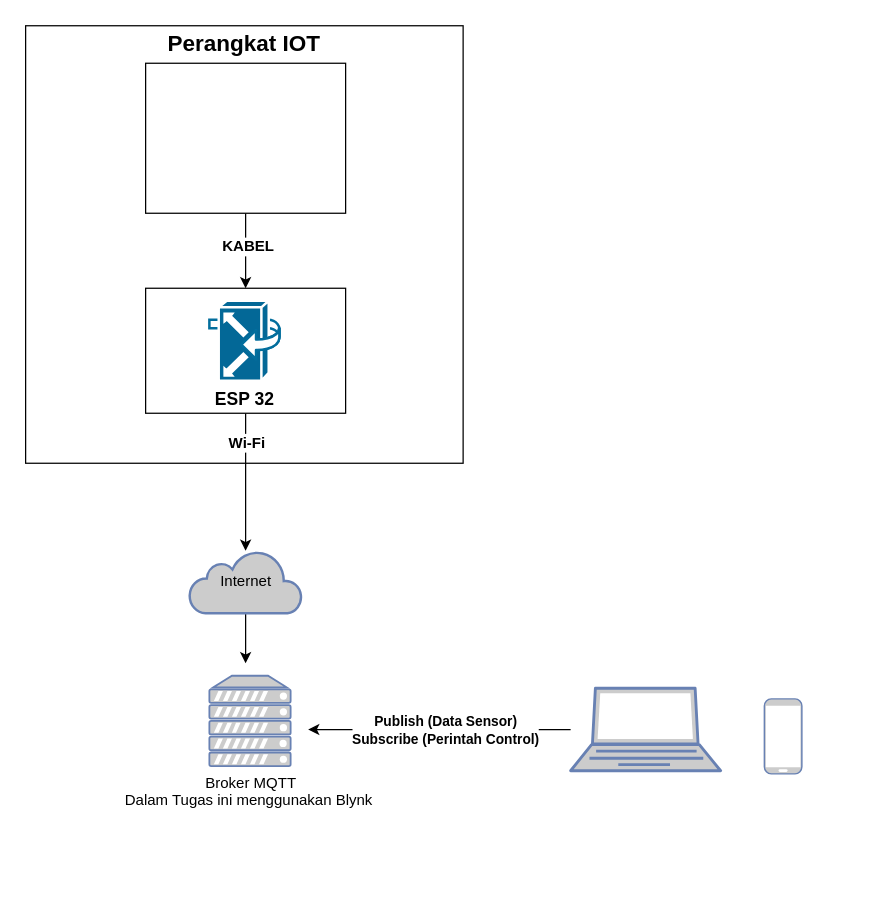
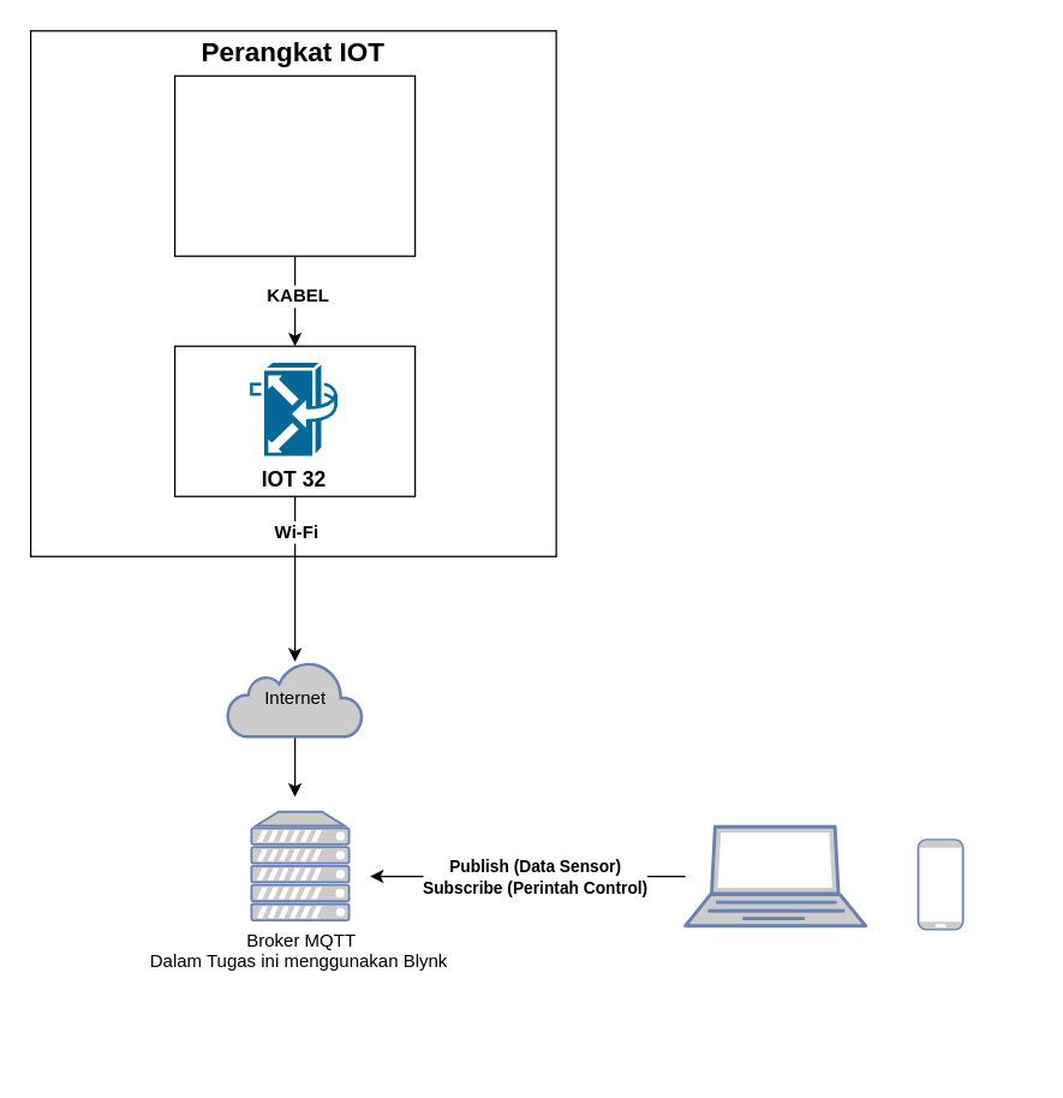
- <mxCell id="9" value="&lt;font style=&quot;font-size: 14px;&quot;&gt;&lt;b&gt;ESP 32&lt;/b&gt;&lt;/font&gt;" style="shape=mxgraph.cisco.misc.mcu;html=1;pointerEvents=1;dashed=0;fillColor=#036897;strokeColor=#ffffff;strokeWidth=2;verticalLabelPosition=bottom;verticalAlign=top;align=center;outlineConnect=0;" parent="1" vertex="1"><mxGeometry x="167" y="240" width="56" height="64" as="geometry" /></mxCell>
+ <mxCell id="9" value="&lt;font style=&quot;font-size: 14px;&quot;&gt;&lt;b&gt;IOT 32&lt;/b&gt;&lt;/font&gt;" style="shape=mxgraph.cisco.misc.mcu;html=1;pointerEvents=1;dashed=0;fillColor=#036897;strokeColor=#ffffff;strokeWidth=2;verticalLabelPosition=bottom;verticalAlign=top;align=center;outlineConnect=0;" parent="1" vertex="1"><mxGeometry x="167" y="240" width="56" height="64" as="geometry" /></mxCell>
